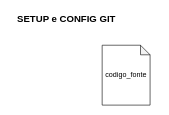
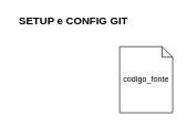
- <mxCell id="2" value="codigo_fonte" style="shape=note;whiteSpace=wrap;html=1;backgroundOutline=1;darkOpacity=0.05;size=16;" vertex="1" parent="1"><mxGeometry x="170" y="75" width="80" height="100" as="geometry" /></mxCell>
+ <mxCell id="2" value="codigo_fonte" style="shape=note;whiteSpace=wrap;html=1;backgroundOutline=1;darkOpacity=0.05;size=16;" vertex="1" parent="1"><mxGeometry x="180" y="70" width="80" height="100" as="geometry" /></mxCell>
